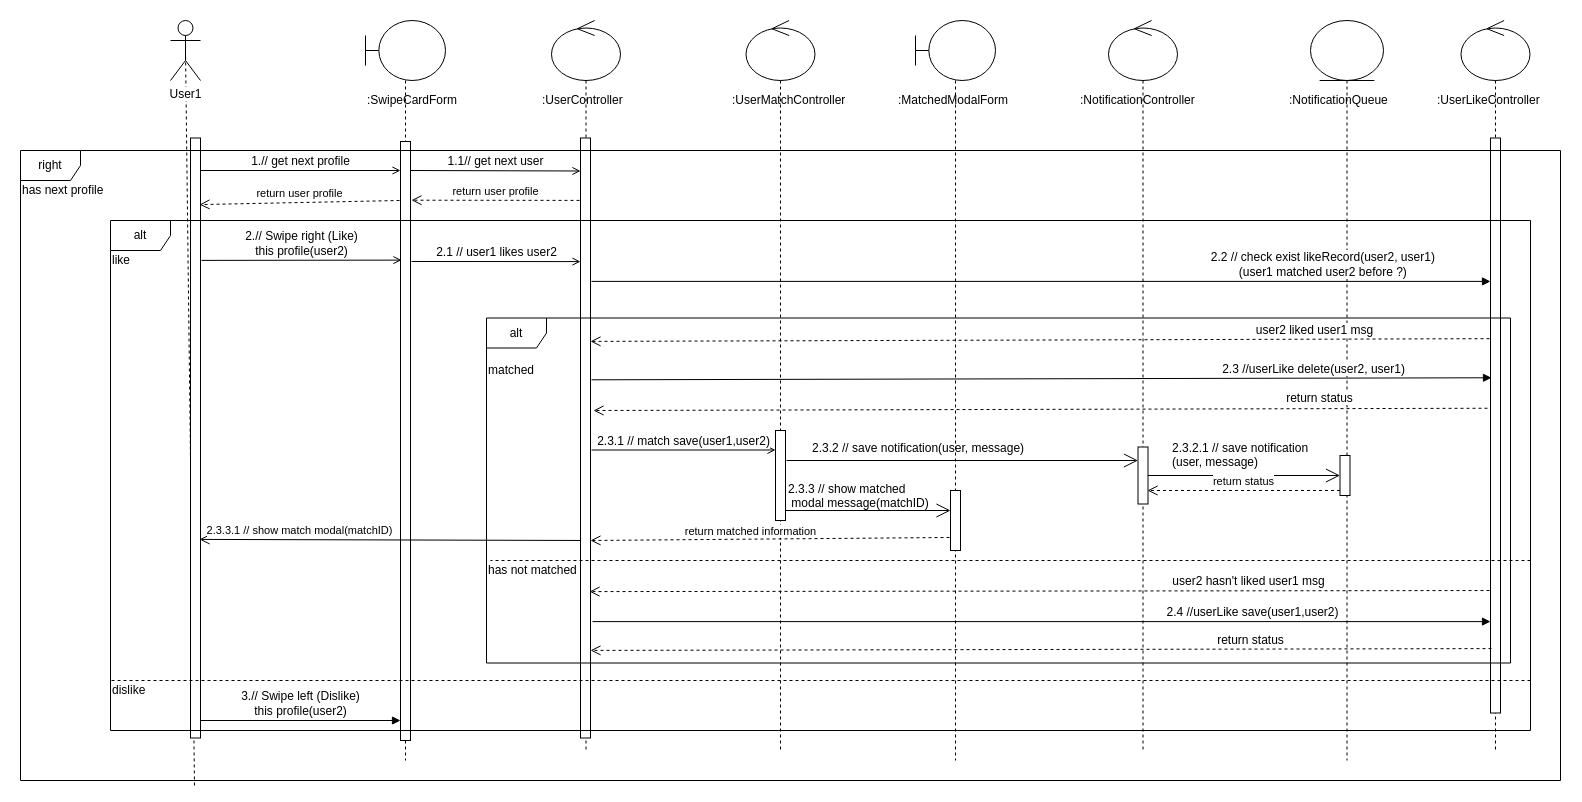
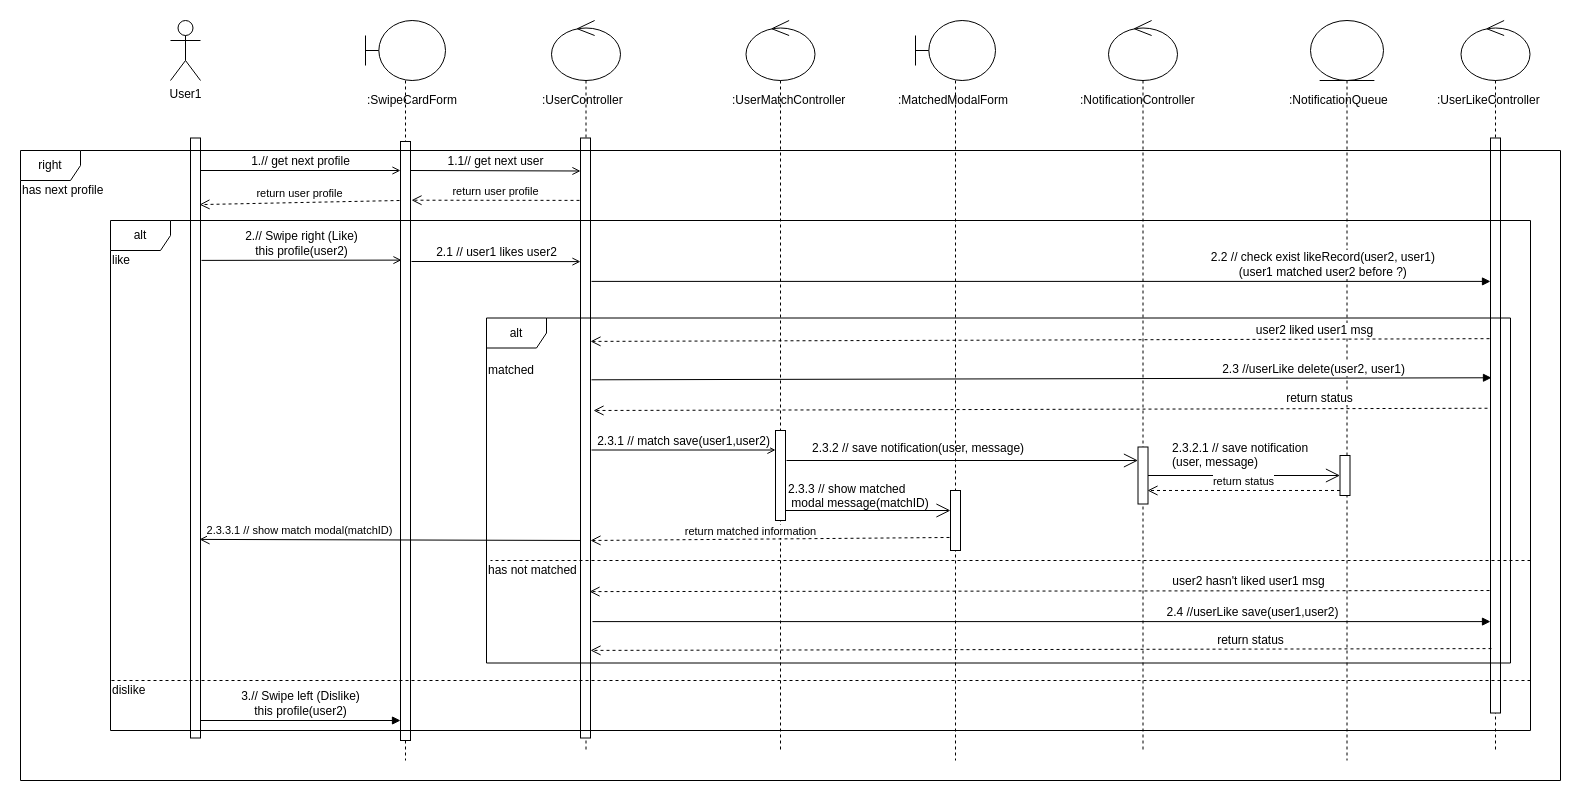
- <mxCell id="9" value="" style="endArrow=none;endSize=12;dashed=1;html=1;fontSize=12;exitX=0.5;exitY=0.5;exitDx=0;exitDy=0;exitPerimeter=0;endFill=0;entryX=0.113;entryY=1.01;entryDx=0;entryDy=0;entryPerimeter=0;" parent="1" source="14" target="60" edge="1"><mxGeometry width="160" relative="1" as="geometry"><mxPoint x="195" y="170" as="sourcePoint" /><mxPoint x="195" y="580" as="targetPoint" /></mxGeometry></mxCell>
